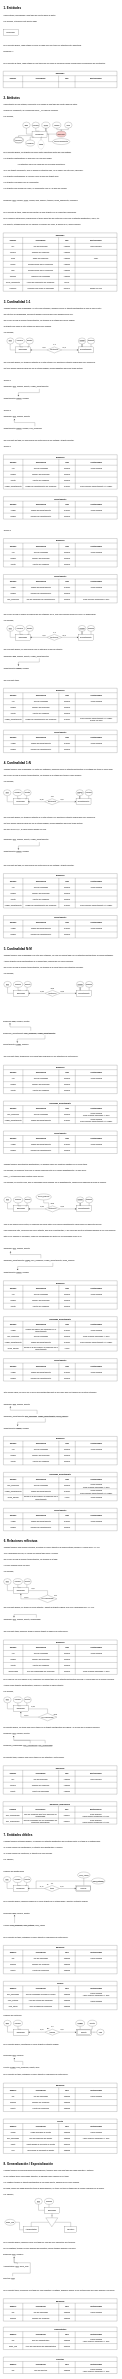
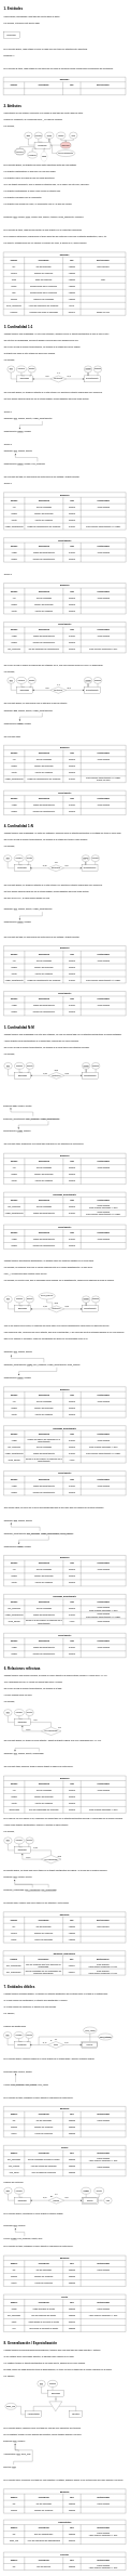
- <mxCell id="26" value="Los atributos únicos se subrayan con una linea discontinua." style="text;html=1;align=left;verticalAlign=middle;resizable=0;points=[];autosize=1;strokeColor=none;fillColor=none;" parent="1" vertex="1"><mxGeometry x="116" y="1070" width="340" height="30" as="geometry" /></mxCell>
+ <mxCell id="26" value="Los atributos únicos se subrayan con una linea discontinua." style="text;html=1;align=left;verticalAlign=middle;resizable=0;points=[];autosize=1;strokeColor=none;fillColor=none;" parent="1" vertex="1"><mxGeometry x="21" y="1070" width="340" height="30" as="geometry" /></mxCell>
- <mxCell id="45" value="Los atributos multivaluados se colocan como si fuera un atributo mas." style="text;html=1;align=left;verticalAlign=middle;resizable=0;points=[];autosize=1;strokeColor=none;fillColor=none;" parent="1" vertex="1"><mxGeometry x="21" y="1150" width="390" height="30" as="geometry" /></mxCell>
+ <mxCell id="45" value="Los atributos multivaluados se unos como si fuera un atributo mas." style="text;html=1;align=left;verticalAlign=middle;resizable=0;points=[];autosize=1;strokeColor=none;fillColor=none;" parent="1" vertex="1"><mxGeometry x="21" y="1150" width="390" height="30" as="geometry" /></mxCell>
